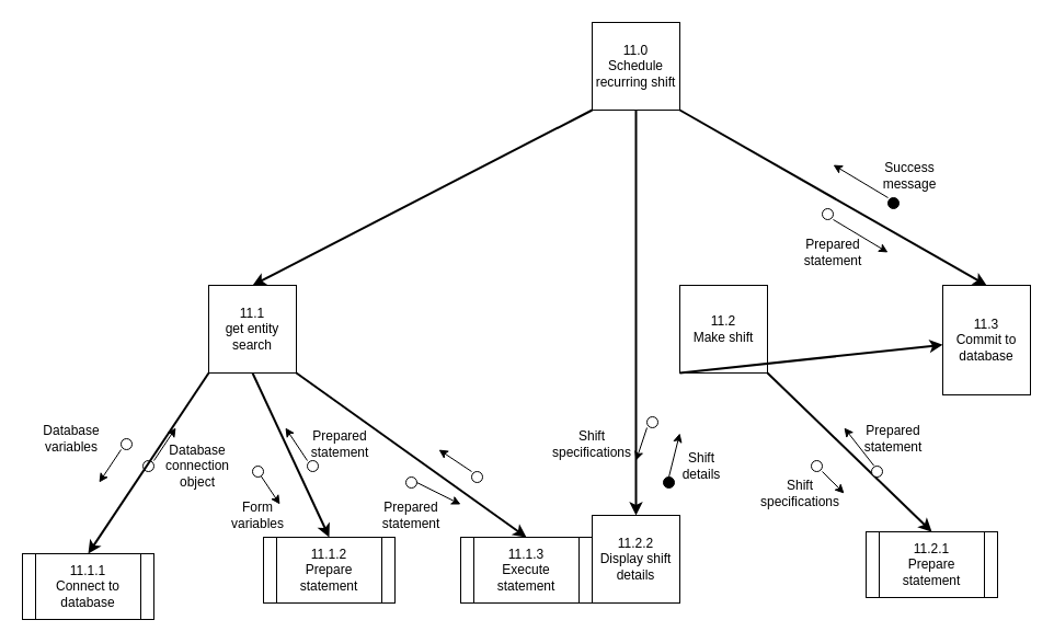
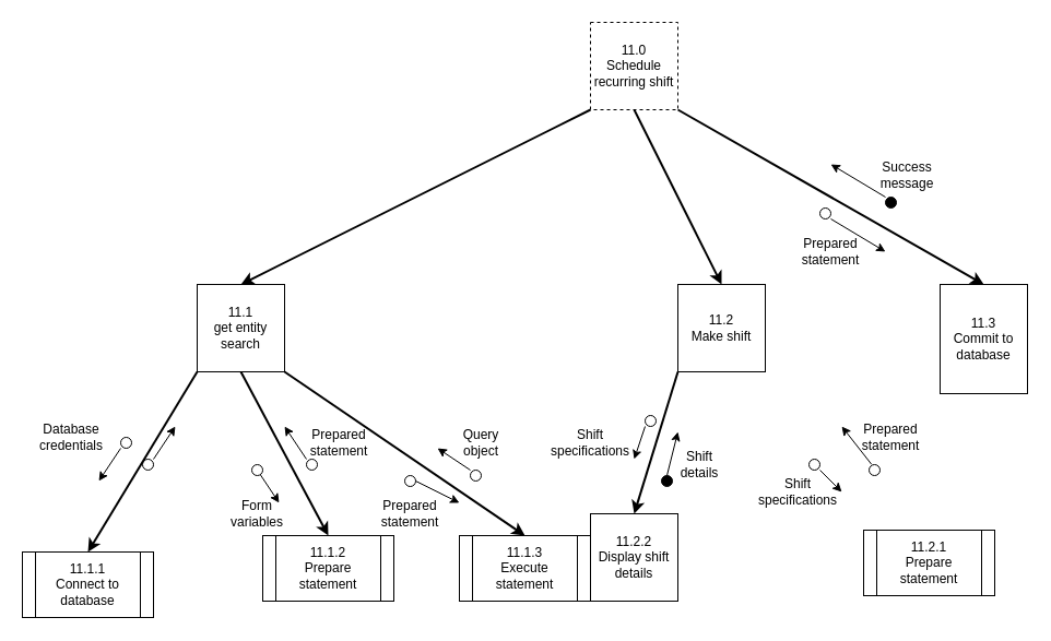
- <mxCell id="2" value="11.0&lt;br&gt;Schedule recurring shift" style="whiteSpace=wrap;html=1;aspect=fixed;" parent="1" vertex="1"><mxGeometry x="540" y="20" width="80" height="80" as="geometry" /></mxCell>
+ <mxCell id="2" value="11.0&lt;br&gt;Schedule recurring shift" style="whiteSpace=wrap;html=1;aspect=fixed;dashed=1;" parent="1" vertex="1"><mxGeometry x="540" y="20" width="80" height="80" as="geometry" /></mxCell>
- <mxCell id="39" value="" style="endArrow=classic;html=1;strokeWidth=2;exitX=0.5;exitY=1;exitDx=0;exitDy=0;" parent="1" source="2" target="47" edge="1"><mxGeometry width="50" height="50" relative="1" as="geometry"><mxPoint x="610" y="200" as="sourcePoint" /><mxPoint x="660" y="150" as="targetPoint" /></mxGeometry></mxCell>
+ <mxCell id="39" value="" style="endArrow=classic;html=1;strokeWidth=2;entryX=0.5;entryY=0;entryDx=0;entryDy=0;exitX=0.5;exitY=1;exitDx=0;exitDy=0;" parent="1" source="2" target="4" edge="1"><mxGeometry width="50" height="50" relative="1" as="geometry"><mxPoint x="610" y="200" as="sourcePoint" /><mxPoint x="660" y="150" as="targetPoint" /></mxGeometry></mxCell>
- <mxCell id="3" value="11.1&lt;br&gt;get entity search" style="whiteSpace=wrap;html=1;aspect=fixed;" parent="1" vertex="1"><mxGeometry x="190" y="260" width="80" height="80" as="geometry" /></mxCell>
+ <mxCell id="3" value="11.1&lt;br&gt;get entity search" style="whiteSpace=wrap;html=1;aspect=fixed;" parent="1" vertex="1"><mxGeometry y="260" width="80" height="80" as="geometry" x="180" /></mxCell>
- <mxCell id="35" value="" style="endArrow=classic;html=1;strokeWidth=2;exitX=0;exitY=1;exitDx=0;exitDy=0;" parent="1" source="4" target="41" edge="1"><mxGeometry width="50" height="50" relative="1" as="geometry"><mxPoint x="670" y="440" as="sourcePoint" /><mxPoint x="600" y="480" as="targetPoint" /></mxGeometry></mxCell>
+ <mxCell id="35" value="" style="endArrow=classic;html=1;strokeWidth=2;entryX=0.5;entryY=0;entryDx=0;entryDy=0;exitX=0;exitY=1;exitDx=0;exitDy=0;" parent="1" source="4" target="47" edge="1"><mxGeometry width="50" height="50" relative="1" as="geometry"><mxPoint x="670" y="440" as="sourcePoint" /><mxPoint x="600" y="480" as="targetPoint" /></mxGeometry></mxCell>
- <mxCell id="24" value="Database variables" style="text;html=1;strokeColor=none;fillColor=none;align=center;verticalAlign=middle;whiteSpace=wrap;rounded=0;" parent="1" vertex="1"><mxGeometry x="45" y="390" width="40" height="20" as="geometry" /></mxCell>
+ <mxCell id="24" value="Database credentials" style="text;html=1;strokeColor=none;fillColor=none;align=center;verticalAlign=middle;whiteSpace=wrap;rounded=0;" parent="1" vertex="1"><mxGeometry x="45" y="390" width="40" height="20" as="geometry" /></mxCell>
+ <mxCell id="31" value="Query object" style="text;html=1;strokeColor=none;fillColor=none;align=center;verticalAlign=middle;whiteSpace=wrap;rounded=0;" parent="1" vertex="1"><mxGeometry x="420" y="395" width="40" height="20" as="geometry" /></mxCell>
- <mxCell id="43" value="" style="endArrow=classic;html=1;strokeWidth=2;exitX=1;exitY=1;exitDx=0;exitDy=0;entryX=0.5;entryY=0;entryDx=0;entryDy=0;" parent="1" source="4" target="46" edge="1"><mxGeometry width="50" height="50" relative="1" as="geometry"><mxPoint x="780" y="410" as="sourcePoint" /><mxPoint x="820" y="470" as="targetPoint" /><Array as="points" /></mxGeometry></mxCell>
- <mxCell id="10" value="Database connection object" style="text;html=1;strokeColor=none;fillColor=none;align=center;verticalAlign=middle;whiteSpace=wrap;rounded=0;" parent="1" vertex="1"><mxGeometry x="160" y="415" width="40" height="20" as="geometry" /></mxCell>
